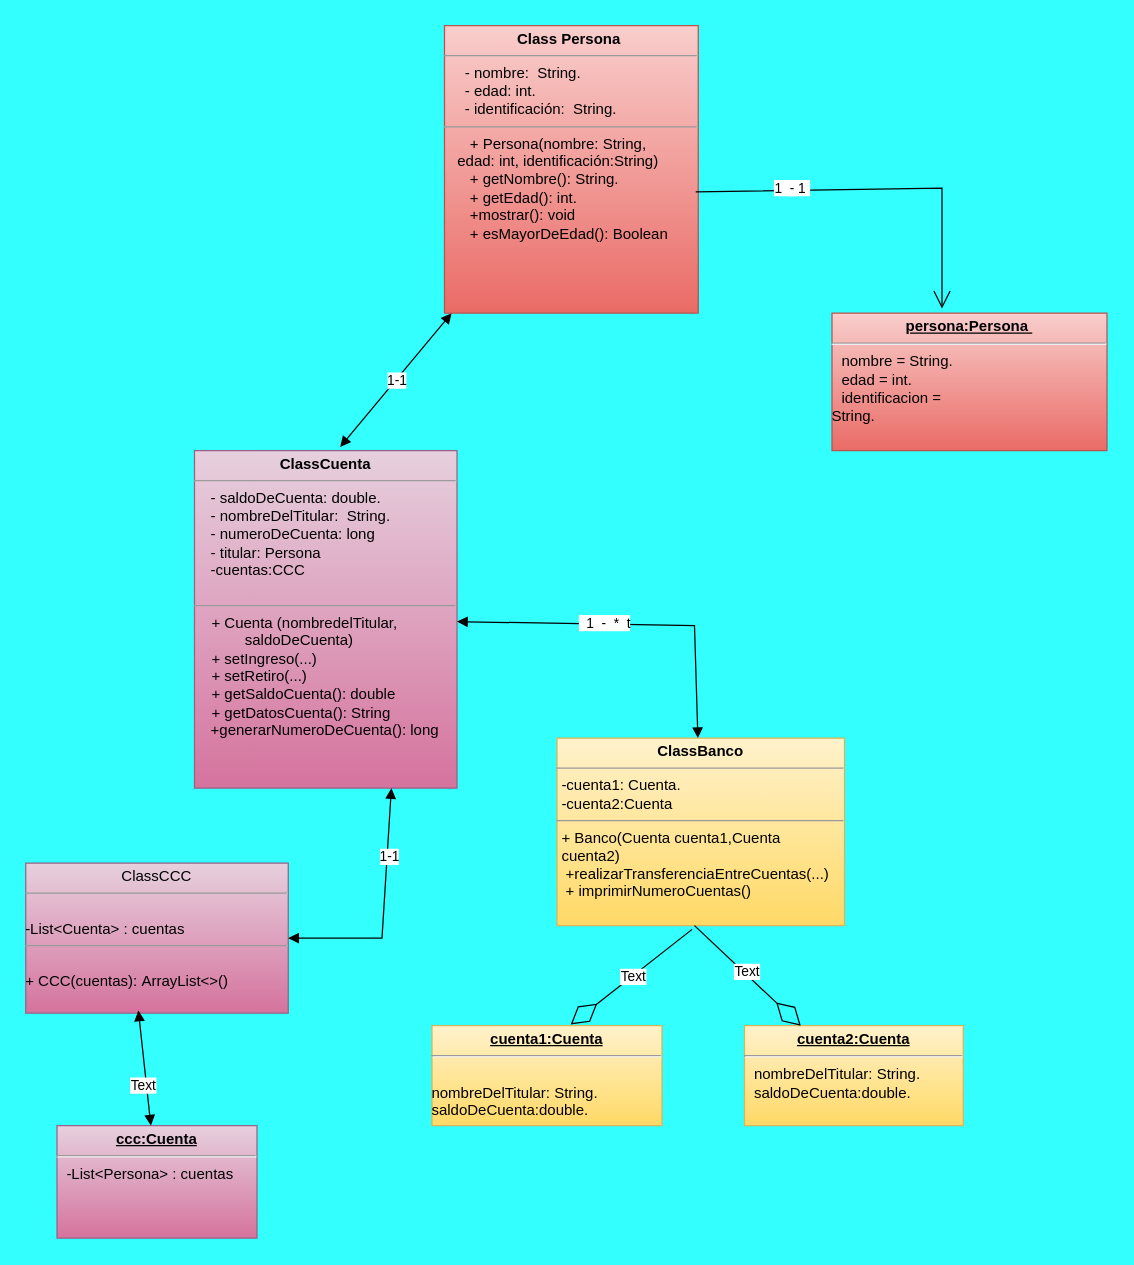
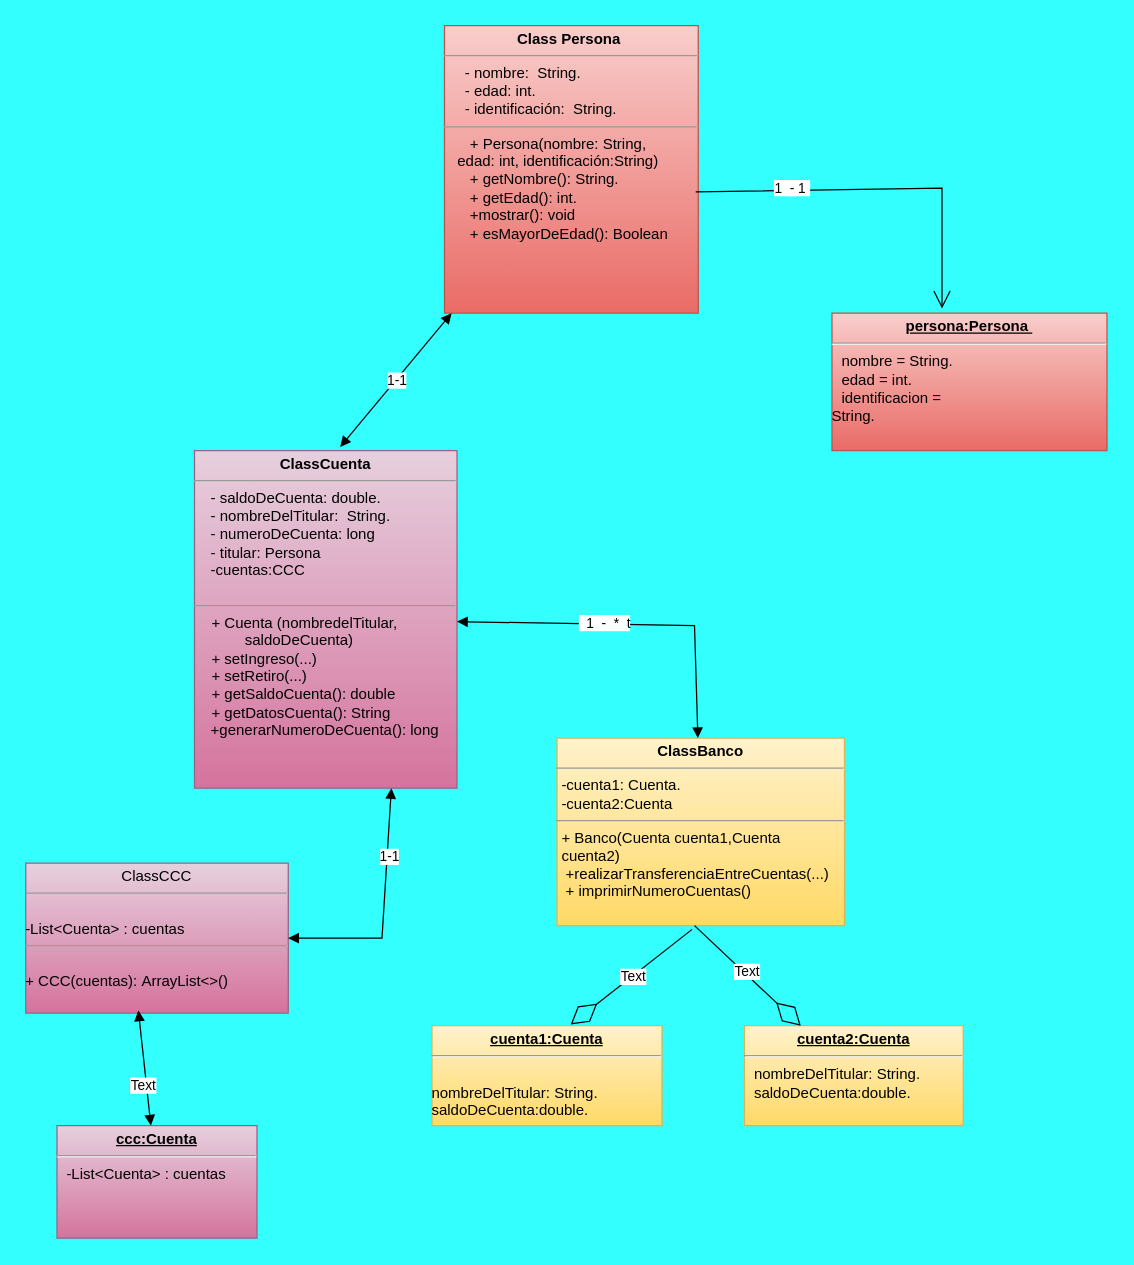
- <mxCell id="7" value="&lt;p style=&quot;margin:0px;margin-top:4px;text-align:center;text-decoration:underline;&quot;&gt;&lt;b&gt;ccc:Cuenta&lt;/b&gt;&lt;/p&gt;&lt;hr&gt;&lt;p style=&quot;margin:0px;margin-left:8px;&quot;&gt;-List&amp;lt;Persona&amp;gt; : cuentas&lt;br&gt;&lt;/p&gt;" style="verticalAlign=top;align=left;overflow=fill;fontSize=12;fontFamily=Helvetica;html=1;whiteSpace=wrap;fillColor=#e6d0de;gradientColor=#d5739d;strokeColor=#996185;" vertex="1" parent="1"><mxGeometry x="45" y="900" width="160" height="90" as="geometry" /></mxCell>
+ <mxCell id="7" value="&lt;p style=&quot;margin:0px;margin-top:4px;text-align:center;text-decoration:underline;&quot;&gt;&lt;b&gt;ccc:Cuenta&lt;/b&gt;&lt;/p&gt;&lt;hr&gt;&lt;p style=&quot;margin:0px;margin-left:8px;&quot;&gt;-List&amp;lt;Cuenta&amp;gt; : cuentas&lt;br&gt;&lt;/p&gt;" style="verticalAlign=top;align=left;overflow=fill;fontSize=12;fontFamily=Helvetica;html=1;whiteSpace=wrap;fillColor=#e6d0de;gradientColor=#d5739d;strokeColor=#996185;" vertex="1" parent="1"><mxGeometry x="45" y="900" width="160" height="90" as="geometry" /></mxCell>
